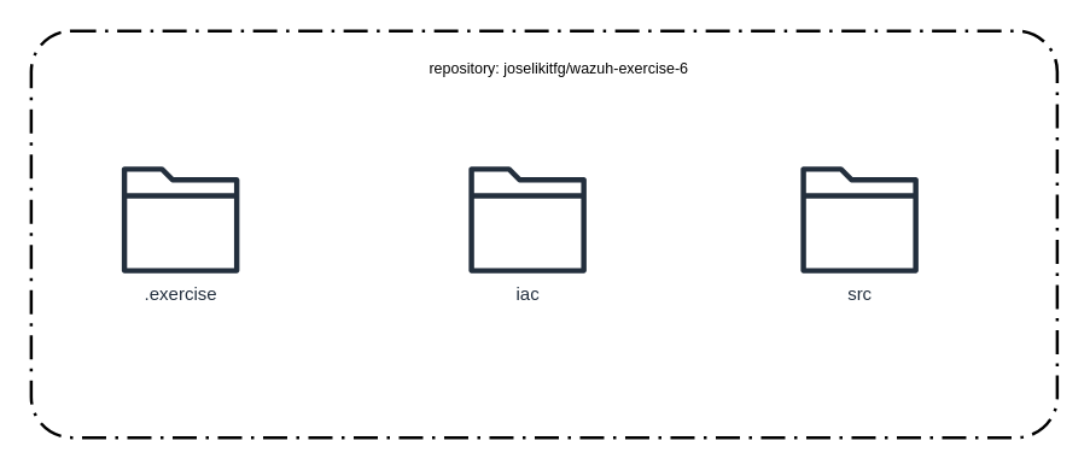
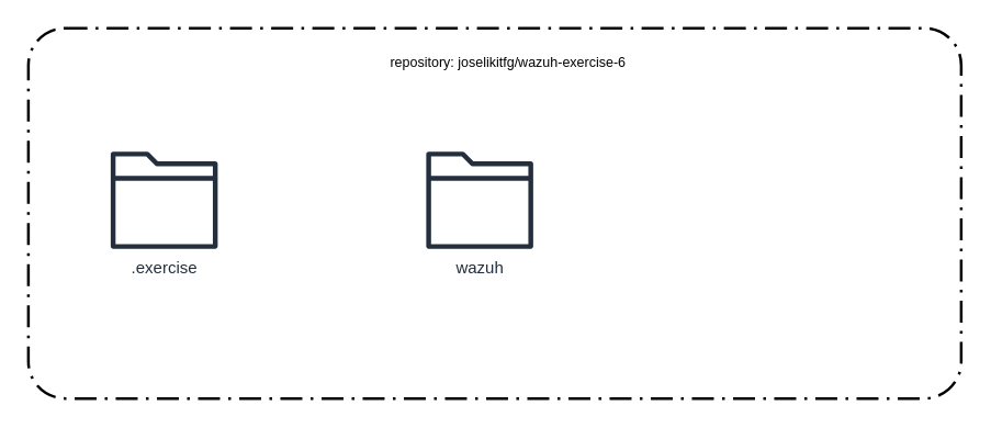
- <mxCell id="8" value="src" style="sketch=0;outlineConnect=0;fontColor=#232F3E;gradientColor=none;fillColor=#232F3D;strokeColor=none;dashed=0;verticalLabelPosition=bottom;verticalAlign=top;align=center;html=1;fontSize=12;fontStyle=0;aspect=fixed;pointerEvents=1;shape=mxgraph.aws4.folder;" vertex="1" parent="2"><mxGeometry x="510" y="90" width="78" height="71" as="geometry" /></mxCell>
- <mxCell id="7" value="iac" style="sketch=0;outlineConnect=0;fontColor=#232F3E;gradientColor=none;fillColor=#232F3D;strokeColor=none;dashed=0;verticalLabelPosition=bottom;verticalAlign=top;align=center;html=1;fontSize=12;fontStyle=0;aspect=fixed;pointerEvents=1;shape=mxgraph.aws4.folder;" vertex="1" parent="2"><mxGeometry x="290" y="90" width="78" height="71" as="geometry" /></mxCell>
+ <mxCell id="7" value="wazuh" style="sketch=0;outlineConnect=0;fontColor=#232F3E;gradientColor=none;fillColor=#232F3D;strokeColor=none;dashed=0;verticalLabelPosition=bottom;verticalAlign=top;align=center;html=1;fontSize=12;fontStyle=0;aspect=fixed;pointerEvents=1;shape=mxgraph.aws4.folder;" vertex="1" parent="2"><mxGeometry x="290" y="90" width="78" height="71" as="geometry" /></mxCell>
